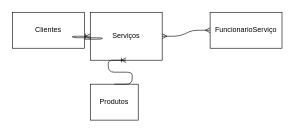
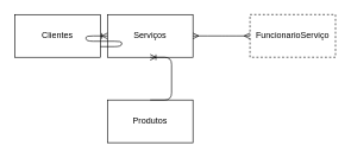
- <mxCell id="7" value="FuncionarioServiço" style="rounded=0;whiteSpace=wrap;html=1;" vertex="1" parent="1"><mxGeometry x="350" y="20" width="120" height="60" as="geometry" /></mxCell>
+ <mxCell id="7" value="FuncionarioServiço" style="rounded=0;whiteSpace=wrap;html=1;dashed=1;" vertex="1" parent="1"><mxGeometry x="350" y="20" width="120" height="60" as="geometry" /></mxCell>
- <mxCell id="2" value="Serviços" style="rounded=0;whiteSpace=wrap;html=1;" parent="1" vertex="1"><mxGeometry x="150" y="20" width="120" height="80" as="geometry" /></mxCell>
+ <mxCell id="2" value="Serviços" style="rounded=0;whiteSpace=wrap;html=1;" parent="1" vertex="1"><mxGeometry x="150" y="20" width="120" height="60" as="geometry" /></mxCell>
- <mxCell id="5" value="Produtos" style="rounded=0;whiteSpace=wrap;html=1;" vertex="1" parent="1"><mxGeometry x="150" y="140" width="80" height="60" as="geometry" /></mxCell>
+ <mxCell id="5" value="Produtos" style="rounded=0;whiteSpace=wrap;html=1;" vertex="1" parent="1"><mxGeometry x="150" y="140" width="120" height="60" as="geometry" /></mxCell>
